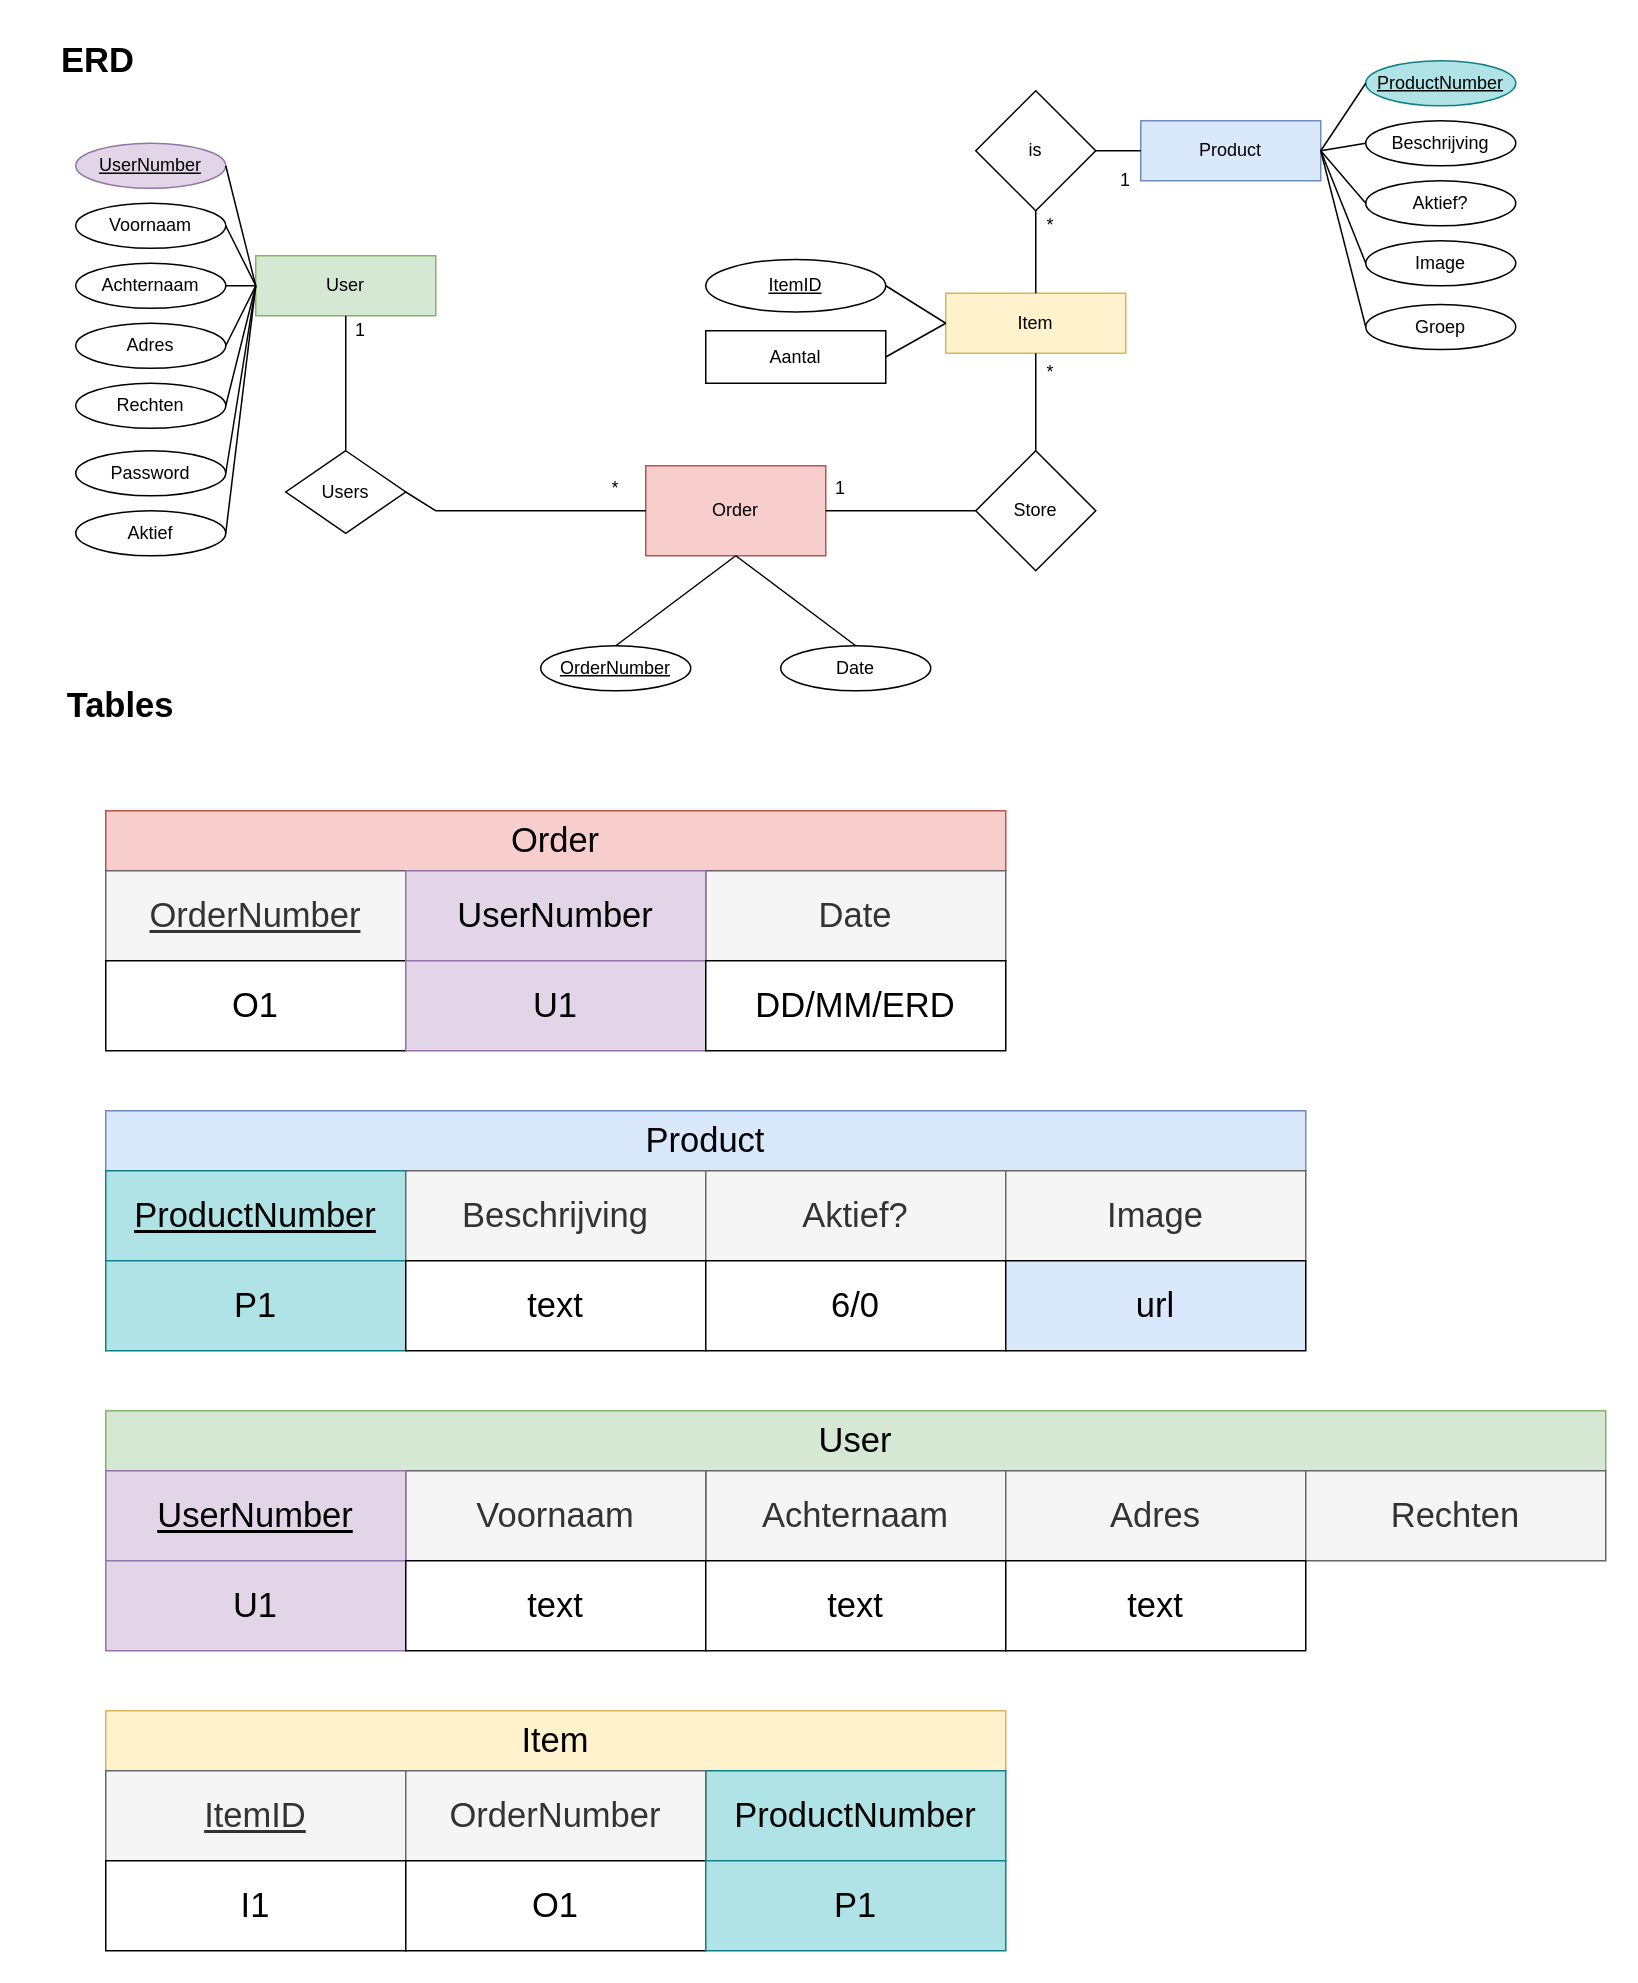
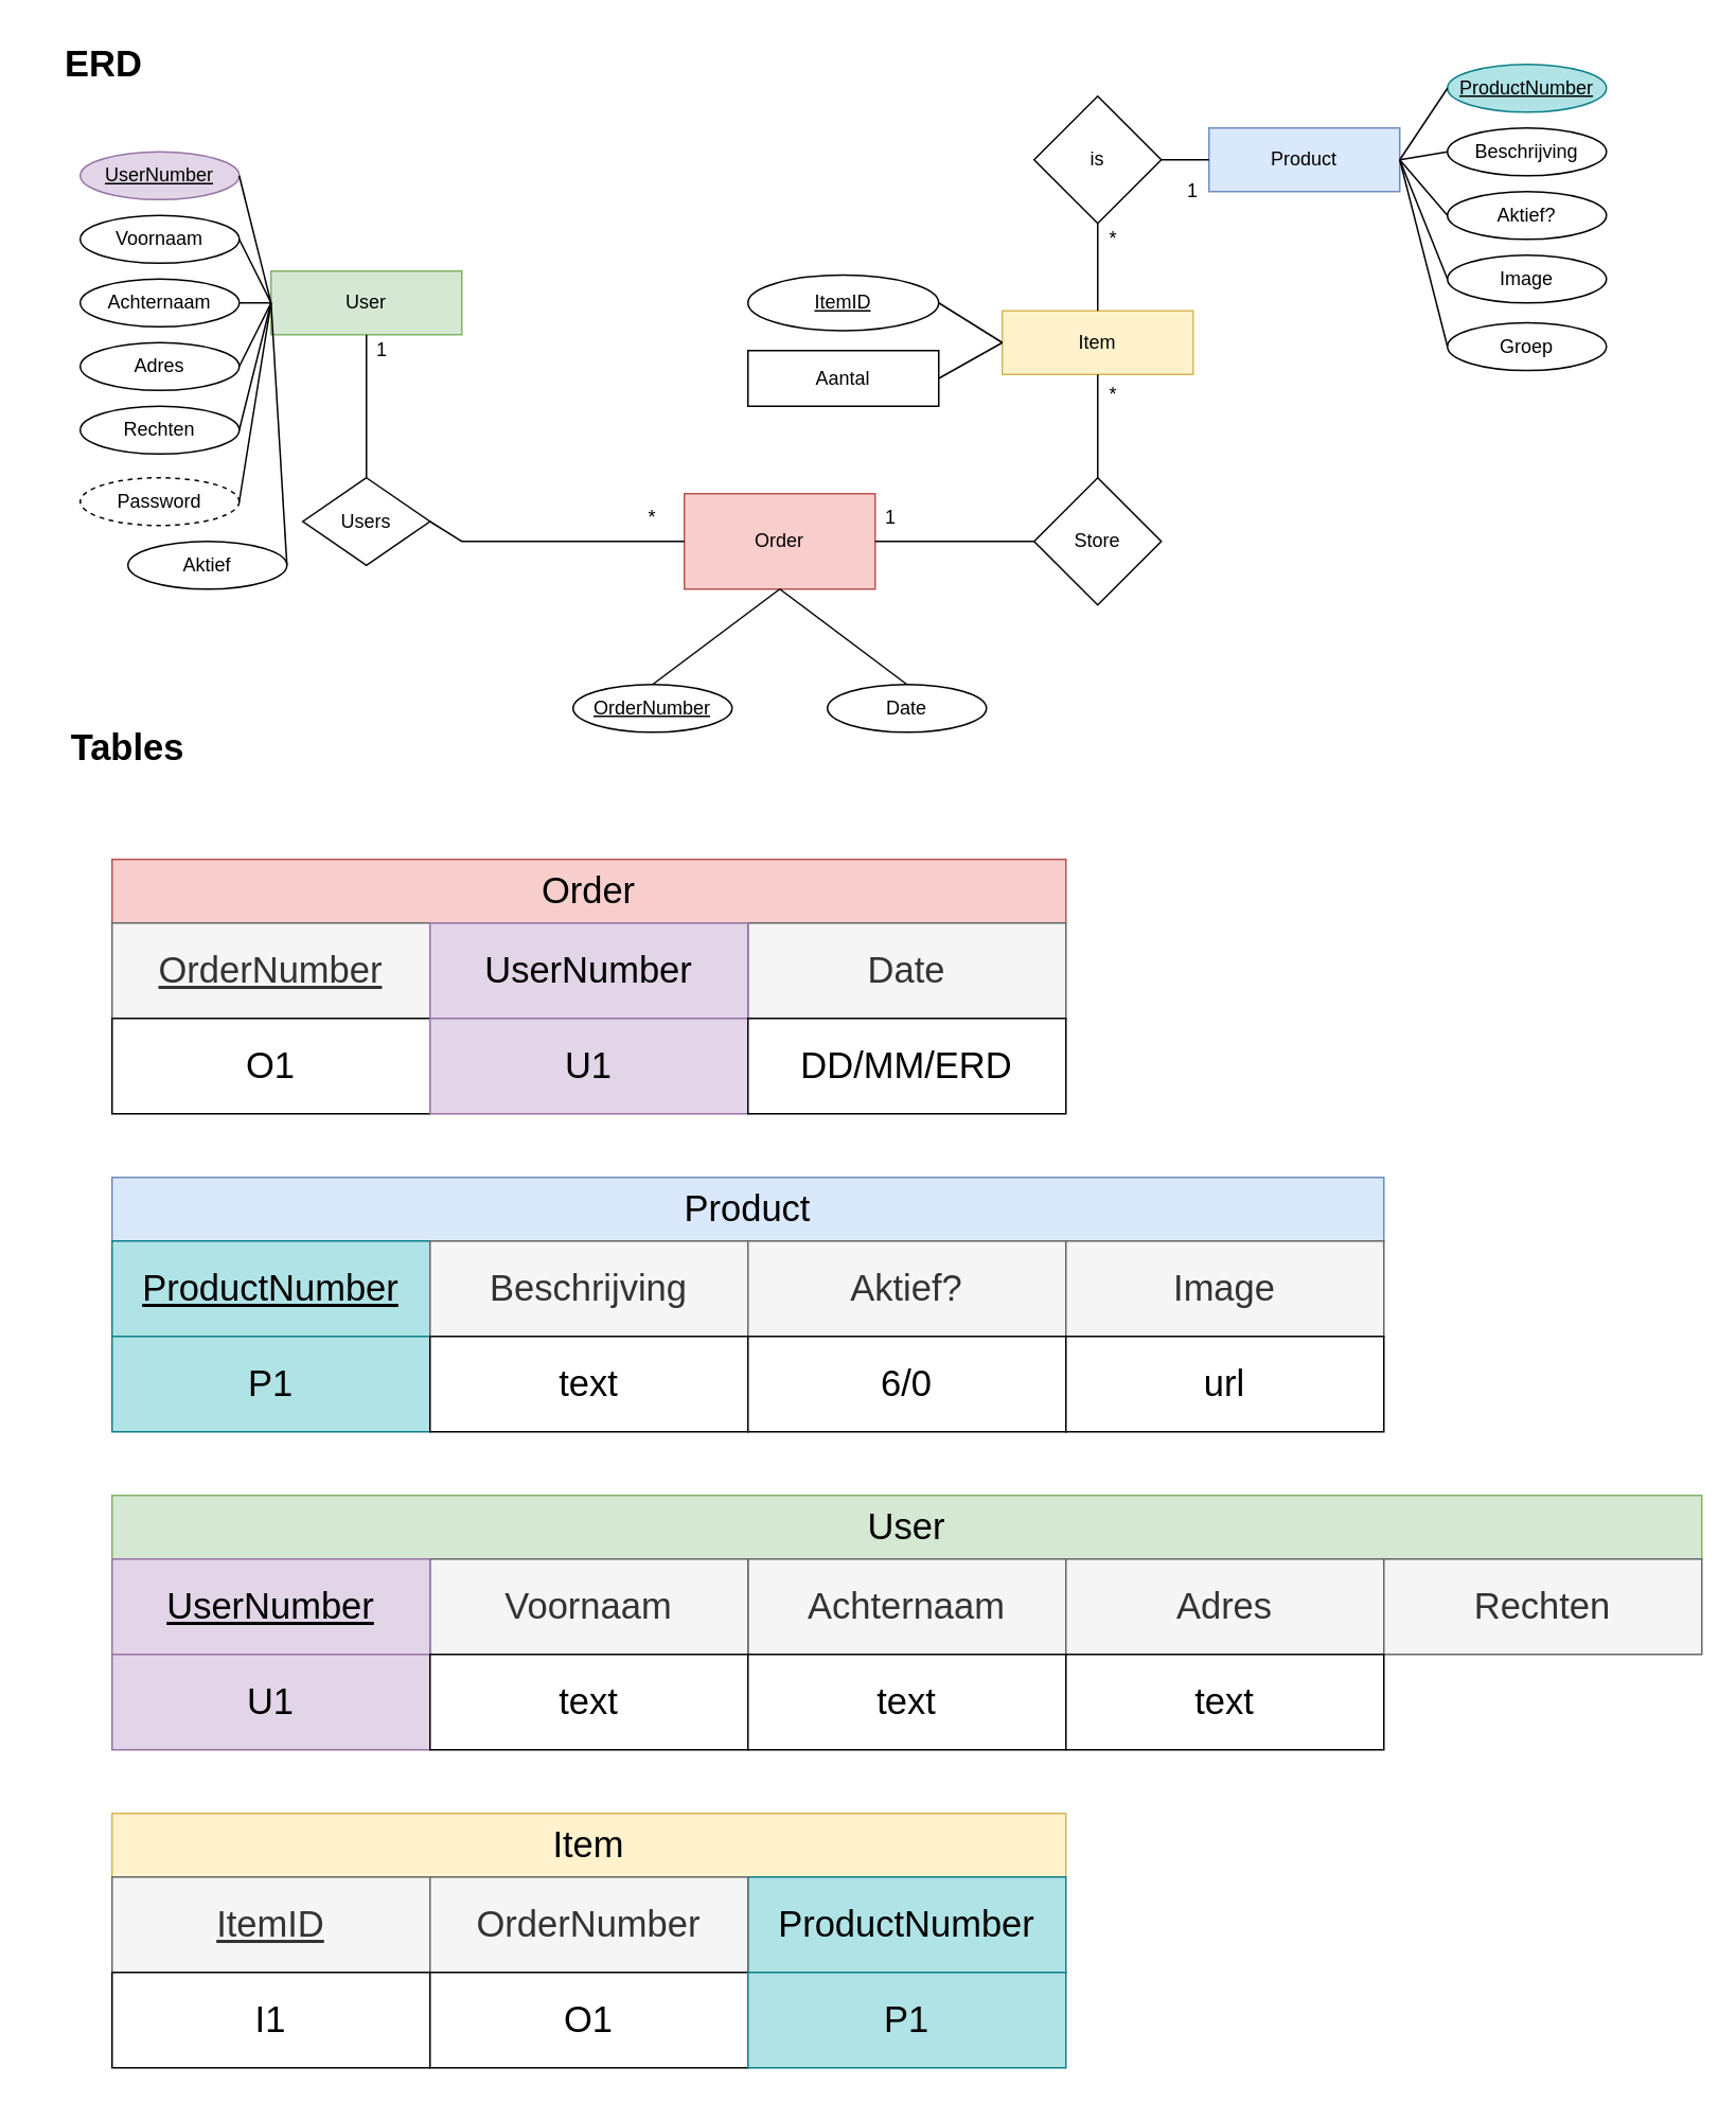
- <mxCell id="80" value="Password" style="ellipse;whiteSpace=wrap;html=1;" parent="1" vertex="1"><mxGeometry x="50" y="300" width="100" height="30" as="geometry" /></mxCell>
+ <mxCell id="80" value="Password" style="ellipse;whiteSpace=wrap;html=1;dashed=1;" parent="1" vertex="1"><mxGeometry x="50" y="300" width="100" height="30" as="geometry" /></mxCell>
- <mxCell id="82" value="Aktief" style="ellipse;whiteSpace=wrap;html=1;" parent="1" vertex="1"><mxGeometry x="50" y="340" width="100" height="30" as="geometry" /></mxCell>
+ <mxCell id="82" value="Aktief" style="ellipse;whiteSpace=wrap;html=1;" parent="1" vertex="1"><mxGeometry x="80" y="340" width="100" height="30" as="geometry" /></mxCell>
- <mxCell id="79" value="url" style="rounded=0;whiteSpace=wrap;html=1;fontSize=23;fillColor=#dae8fc;" parent="1" vertex="1"><mxGeometry x="670" y="840" width="200" height="60" as="geometry" /></mxCell>
+ <mxCell id="79" value="url" style="rounded=0;whiteSpace=wrap;html=1;fontSize=23;" parent="1" vertex="1"><mxGeometry x="670" y="840" width="200" height="60" as="geometry" /></mxCell>
